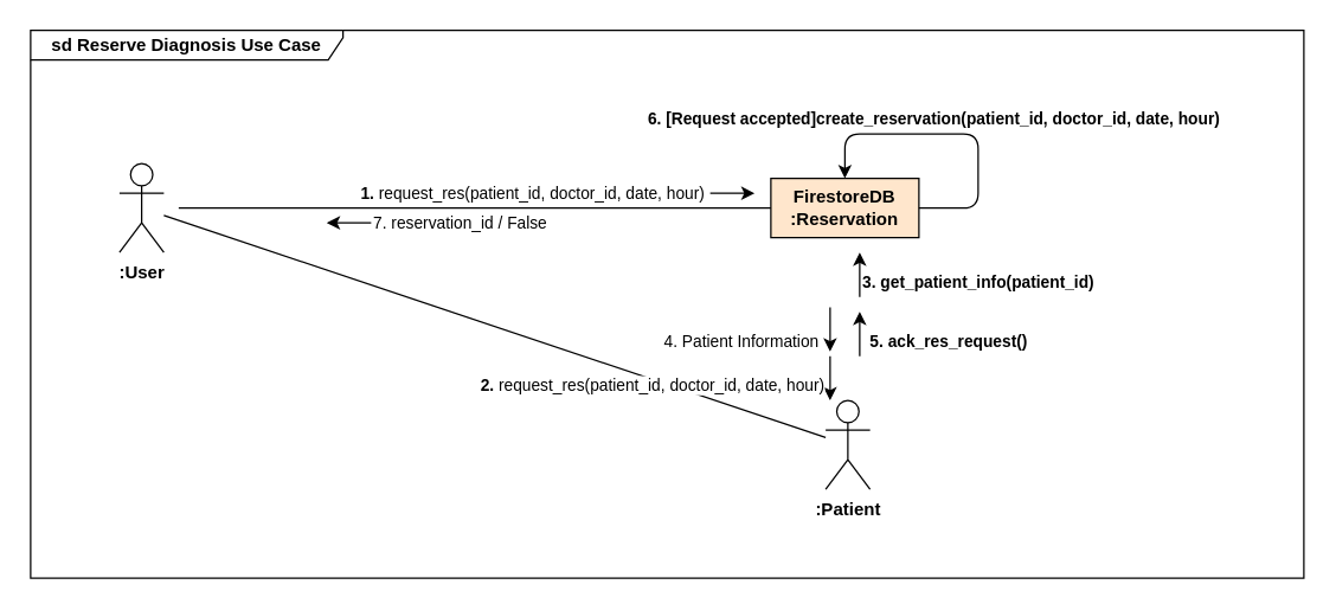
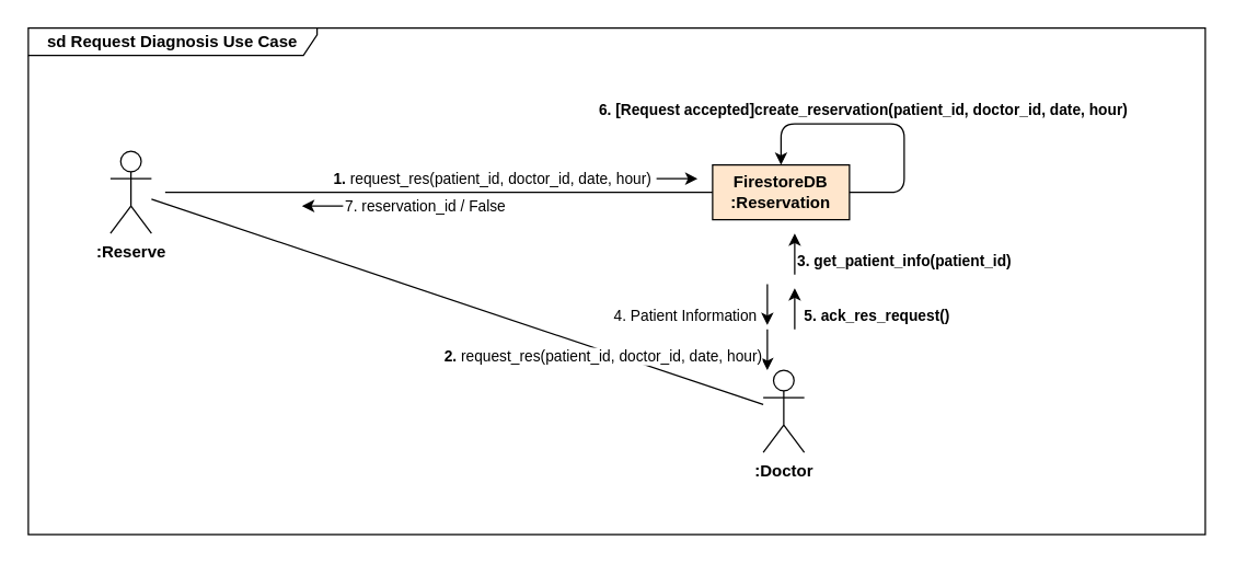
- <mxCell id="2" value="sd Reserve Diagnosis Use Case" style="shape=umlFrame;whiteSpace=wrap;html=1;width=211;height=20;fontStyle=1" vertex="1" parent="1"><mxGeometry x="20" y="20" width="860" height="370" as="geometry" /></mxCell>
+ <mxCell id="2" value="sd Request Diagnosis Use Case" style="shape=umlFrame;whiteSpace=wrap;html=1;width=211;height=20;fontStyle=1" vertex="1" parent="1"><mxGeometry x="20" y="20" width="860" height="370" as="geometry" /></mxCell>
- <mxCell id="3" value="&lt;b&gt;:User&lt;/b&gt;" style="shape=umlActor;verticalLabelPosition=bottom;verticalAlign=top;html=1;outlineConnect=0;" vertex="1" parent="1"><mxGeometry x="80" y="110" width="30" height="60" as="geometry" /></mxCell>
+ <mxCell id="3" value="&lt;b&gt;:Reserve&lt;/b&gt;" style="shape=umlActor;verticalLabelPosition=bottom;verticalAlign=top;html=1;outlineConnect=0;" vertex="1" parent="1"><mxGeometry x="80" y="110" width="30" height="60" as="geometry" /></mxCell>
- <mxCell id="8" value="&lt;b&gt;:Patient&lt;/b&gt;" style="shape=umlActor;verticalLabelPosition=bottom;verticalAlign=top;html=1;outlineConnect=0;" vertex="1" parent="1"><mxGeometry x="557" y="270" width="30" height="60" as="geometry" /></mxCell>
+ <mxCell id="8" value="&lt;b&gt;:Doctor&lt;/b&gt;" style="shape=umlActor;verticalLabelPosition=bottom;verticalAlign=top;html=1;outlineConnect=0;" vertex="1" parent="1"><mxGeometry x="557" y="270" width="30" height="60" as="geometry" /></mxCell>
